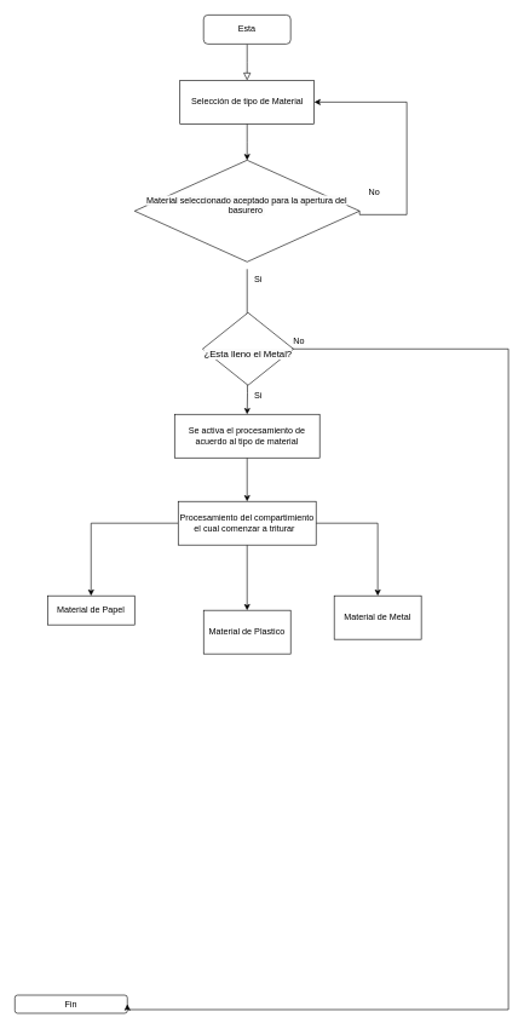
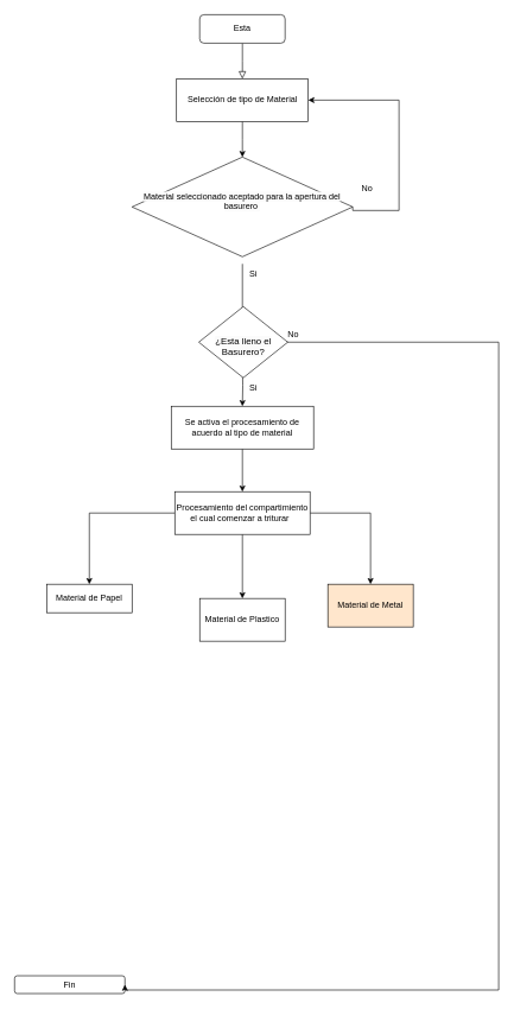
- <mxCell id="21" value="&lt;p style=&quot;line-height: 120%;&quot;&gt;&lt;br&gt;&lt;font style=&quot;font-size: 13px;&quot;&gt;&lt;span style=&quot;color: rgb(0, 0, 0); font-family: Helvetica; font-style: normal; font-variant-ligatures: normal; font-variant-caps: normal; font-weight: 400; letter-spacing: normal; orphans: 2; text-indent: 0px; text-transform: none; widows: 2; word-spacing: 0px; -webkit-text-stroke-width: 0px; background-color: rgb(251, 251, 251); text-decoration-thickness: initial; text-decoration-style: initial; text-decoration-color: initial; float: none; display: inline !important;&quot;&gt;¿Esta lleno el Metal?&lt;/span&gt;&lt;br&gt;&lt;/font&gt;&lt;/p&gt;" style="rhombus;whiteSpace=wrap;html=1;verticalAlign=middle;horizontal=1;align=center;labelPosition=center;verticalLabelPosition=middle;" vertex="1" parent="1"><mxGeometry x="278.76" y="430" width="125" height="100" as="geometry" /></mxCell>
+ <mxCell id="21" value="&lt;p style=&quot;line-height: 120%;&quot;&gt;&lt;br&gt;&lt;font style=&quot;font-size: 13px;&quot;&gt;&lt;span style=&quot;color: rgb(0, 0, 0); font-family: Helvetica; font-style: normal; font-variant-ligatures: normal; font-variant-caps: normal; font-weight: 400; letter-spacing: normal; orphans: 2; text-indent: 0px; text-transform: none; widows: 2; word-spacing: 0px; -webkit-text-stroke-width: 0px; background-color: rgb(251, 251, 251); text-decoration-thickness: initial; text-decoration-style: initial; text-decoration-color: initial; float: none; display: inline !important;&quot;&gt;¿Esta lleno el Basurero?&lt;/span&gt;&lt;br&gt;&lt;/font&gt;&lt;/p&gt;" style="rhombus;whiteSpace=wrap;html=1;verticalAlign=middle;horizontal=1;align=center;labelPosition=center;verticalLabelPosition=middle;" vertex="1" parent="1"><mxGeometry x="278.76" y="430" width="125" height="100" as="geometry" /></mxCell>
- <mxCell id="25" value="Material de Metal" style="rounded=0;whiteSpace=wrap;html=1;" vertex="1" parent="1"><mxGeometry x="460" y="820" width="120" height="60" as="geometry" /></mxCell>
+ <mxCell id="25" value="Material de Metal" style="rounded=0;whiteSpace=wrap;html=1;fillColor=#ffe6cc;" vertex="1" parent="1"><mxGeometry x="460" y="820" width="120" height="60" as="geometry" /></mxCell>
